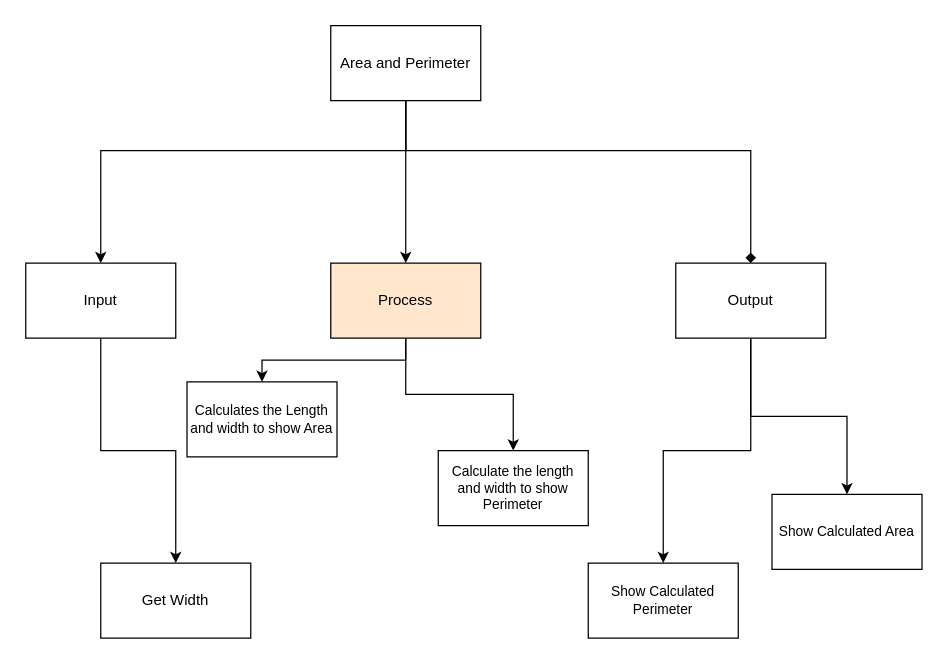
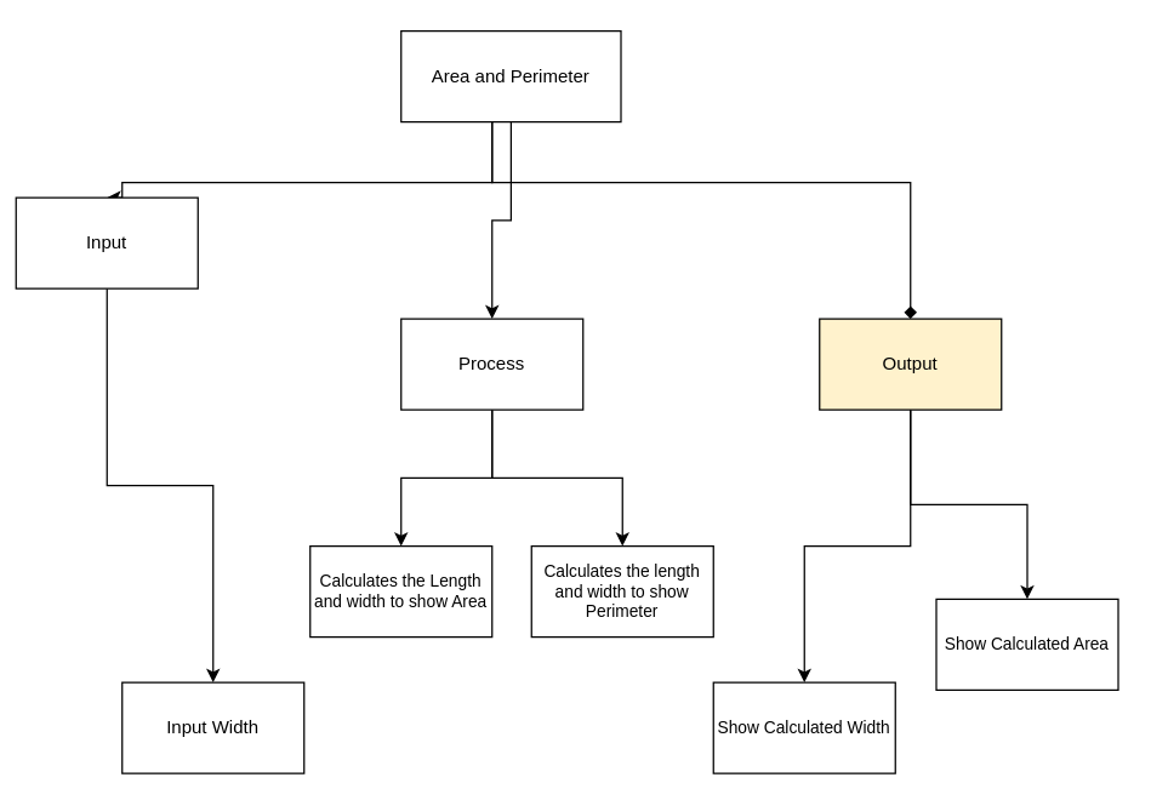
- <mxCell id="5" value="Area and Perimeter" style="rounded=0;whiteSpace=wrap;html=1;" vertex="1" parent="1"><mxGeometry x="264" y="20" width="120" height="60" as="geometry" /></mxCell>
+ <mxCell id="5" value="Area and Perimeter" style="rounded=0;whiteSpace=wrap;html=1;" vertex="1" parent="1"><mxGeometry x="264" y="20" width="145" height="60" as="geometry" /></mxCell>
- <mxCell id="7" value="Input" style="rounded=0;whiteSpace=wrap;html=1;" vertex="1" parent="1"><mxGeometry x="20" y="210" width="120" height="60" as="geometry" /></mxCell>
+ <mxCell id="7" value="Input" style="rounded=0;whiteSpace=wrap;html=1;" vertex="1" parent="1"><mxGeometry x="10" y="130" width="120" height="60" as="geometry" /></mxCell>
- <mxCell id="10" value="Process" style="rounded=0;whiteSpace=wrap;html=1;fillColor=#ffe6cc;" vertex="1" parent="1"><mxGeometry x="264" y="210" width="120" height="60" as="geometry" /></mxCell>
+ <mxCell id="10" value="Process" style="rounded=0;whiteSpace=wrap;html=1;" vertex="1" parent="1"><mxGeometry x="264" y="210" width="120" height="60" as="geometry" /></mxCell>
- <mxCell id="13" value="Output" style="rounded=0;whiteSpace=wrap;html=1;" vertex="1" parent="1"><mxGeometry x="540" y="210" width="120" height="60" as="geometry" /></mxCell>
+ <mxCell id="13" value="Output" style="rounded=0;whiteSpace=wrap;html=1;fillColor=#fff2cc;" vertex="1" parent="1"><mxGeometry x="540" y="210" width="120" height="60" as="geometry" /></mxCell>
- <mxCell id="15" value="Calculates the Length and width to show Area" style="rounded=0;whiteSpace=wrap;html=1;fontFamily=Helvetica;fontSize=11;fontColor=default;" vertex="1" parent="1"><mxGeometry x="149" y="305" width="120" height="60" as="geometry" /></mxCell>
+ <mxCell id="15" value="Calculates the Length and width to show Area" style="rounded=0;whiteSpace=wrap;html=1;fontFamily=Helvetica;fontSize=11;fontColor=default;" vertex="1" parent="1"><mxGeometry x="204" y="360" width="120" height="60" as="geometry" /></mxCell>
- <mxCell id="16" value="Calculate the length and width to show Perimeter" style="rounded=0;whiteSpace=wrap;html=1;fontFamily=Helvetica;fontSize=11;fontColor=default;" vertex="1" parent="1"><mxGeometry x="350" y="360" width="120" height="60" as="geometry" /></mxCell>
+ <mxCell id="16" value="Calculates the length and width to show Perimeter" style="rounded=0;whiteSpace=wrap;html=1;fontFamily=Helvetica;fontSize=11;fontColor=default;" vertex="1" parent="1"><mxGeometry x="350" y="360" width="120" height="60" as="geometry" /></mxCell>
- <mxCell id="14" value="Get Width" style="rounded=0;whiteSpace=wrap;html=1;" vertex="1" parent="1"><mxGeometry x="80" y="450" width="120" height="60" as="geometry" /></mxCell>
+ <mxCell id="14" value="Input Width" style="rounded=0;whiteSpace=wrap;html=1;" vertex="1" parent="1"><mxGeometry x="80" y="450" width="120" height="60" as="geometry" /></mxCell>
- <mxCell id="17" value="Show Calculated Perimeter" style="rounded=0;whiteSpace=wrap;html=1;fontFamily=Helvetica;fontSize=11;fontColor=default;" vertex="1" parent="1"><mxGeometry x="470" y="450" width="120" height="60" as="geometry" /></mxCell>
+ <mxCell id="17" value="Show Calculated Width" style="rounded=0;whiteSpace=wrap;html=1;fontFamily=Helvetica;fontSize=11;fontColor=default;" vertex="1" parent="1"><mxGeometry x="470" y="450" width="120" height="60" as="geometry" /></mxCell>
